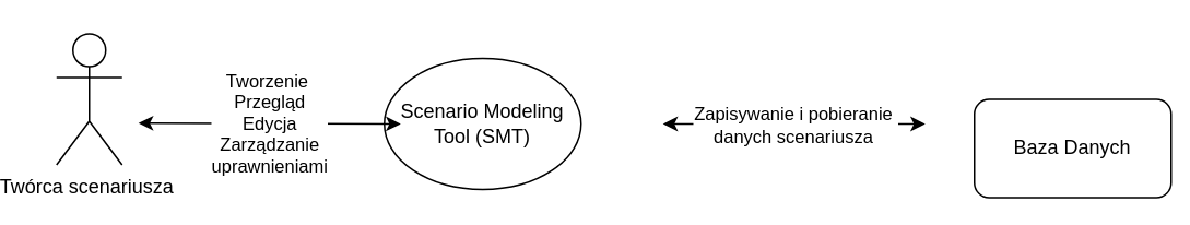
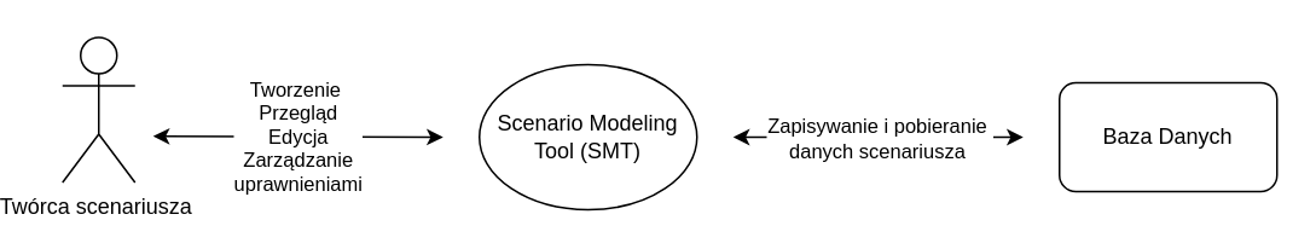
- <mxCell id="2" value="Scenario Modeling Tool (SMT)" style="ellipse;whiteSpace=wrap;html=1;" parent="1" vertex="1"><mxGeometry x="220" y="35" width="120" height="80" as="geometry" /></mxCell>
+ <mxCell id="2" value="Scenario Modeling Tool (SMT)" style="ellipse;whiteSpace=wrap;html=1;" parent="1" vertex="1"><mxGeometry x="250" y="35" width="120" height="80" as="geometry" /></mxCell>
- <mxCell id="3" value="Baza Danych" style="rounded=1;whiteSpace=wrap;html=1;" parent="1" vertex="1"><mxGeometry x="580" y="60" width="120" height="60" as="geometry" /></mxCell>
+ <mxCell id="3" value="Baza Danych" style="rounded=1;whiteSpace=wrap;html=1;" parent="1" vertex="1"><mxGeometry x="570" y="45" width="120" height="60" as="geometry" /></mxCell>
